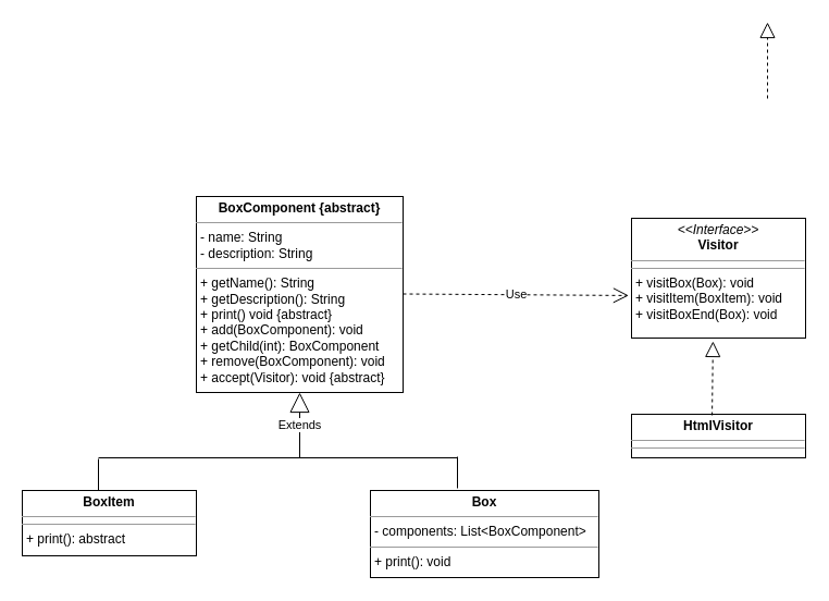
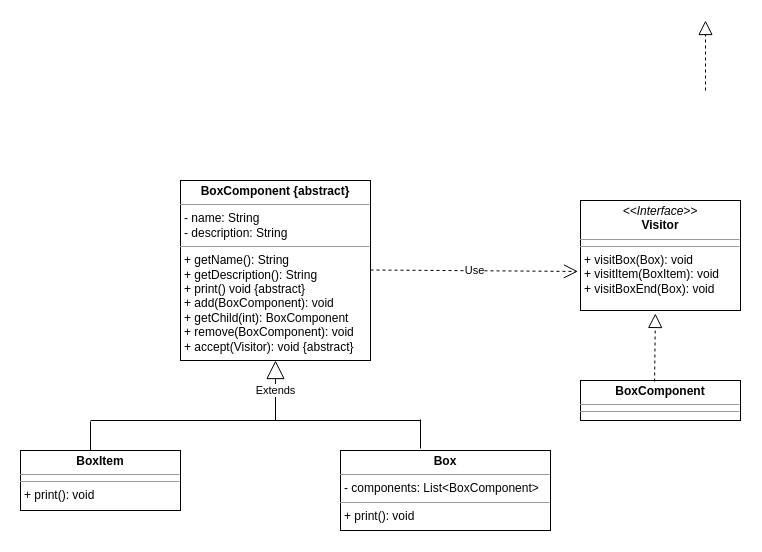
- <mxCell id="10" value="&lt;p style=&quot;margin:0px;margin-top:4px;text-align:center;&quot;&gt;&lt;b&gt;HtmlVisitor&lt;/b&gt;&lt;br&gt;&lt;/p&gt;&lt;hr size=&quot;1&quot;&gt;&lt;hr size=&quot;1&quot;&gt;" style="verticalAlign=top;align=left;overflow=fill;fontSize=12;fontFamily=Helvetica;html=1;" vertex="1" parent="1"><mxGeometry x="580" y="380" width="160" height="40" as="geometry" /></mxCell>
+ <mxCell id="10" value="&lt;p style=&quot;margin:0px;margin-top:4px;text-align:center;&quot;&gt;&lt;b&gt;BoxComponent&lt;/b&gt;&lt;br&gt;&lt;/p&gt;&lt;hr size=&quot;1&quot;&gt;&lt;hr size=&quot;1&quot;&gt;" style="verticalAlign=top;align=left;overflow=fill;fontSize=12;fontFamily=Helvetica;html=1;" vertex="1" parent="1"><mxGeometry x="580" y="380" width="160" height="40" as="geometry" /></mxCell>
- <mxCell id="3" value="&lt;p style=&quot;margin: 0px ; margin-top: 4px ; text-align: center&quot;&gt;&lt;b&gt;BoxItem&lt;/b&gt;&lt;/p&gt;&lt;hr size=&quot;1&quot;&gt;&lt;hr size=&quot;1&quot;&gt;&lt;p style=&quot;margin: 0px ; margin-left: 4px&quot;&gt;+ print(): abstract&lt;br&gt;&lt;/p&gt;" style="verticalAlign=top;align=left;overflow=fill;fontSize=12;fontFamily=Helvetica;html=1;" parent="1" vertex="1"><mxGeometry x="20" y="450" width="160" height="60" as="geometry" /></mxCell>
+ <mxCell id="3" value="&lt;p style=&quot;margin: 0px ; margin-top: 4px ; text-align: center&quot;&gt;&lt;b&gt;BoxItem&lt;/b&gt;&lt;/p&gt;&lt;hr size=&quot;1&quot;&gt;&lt;hr size=&quot;1&quot;&gt;&lt;p style=&quot;margin: 0px ; margin-left: 4px&quot;&gt;+ print(): void&lt;br&gt;&lt;/p&gt;" style="verticalAlign=top;align=left;overflow=fill;fontSize=12;fontFamily=Helvetica;html=1;" parent="1" vertex="1"><mxGeometry x="20" y="450" width="160" height="60" as="geometry" /></mxCell>
